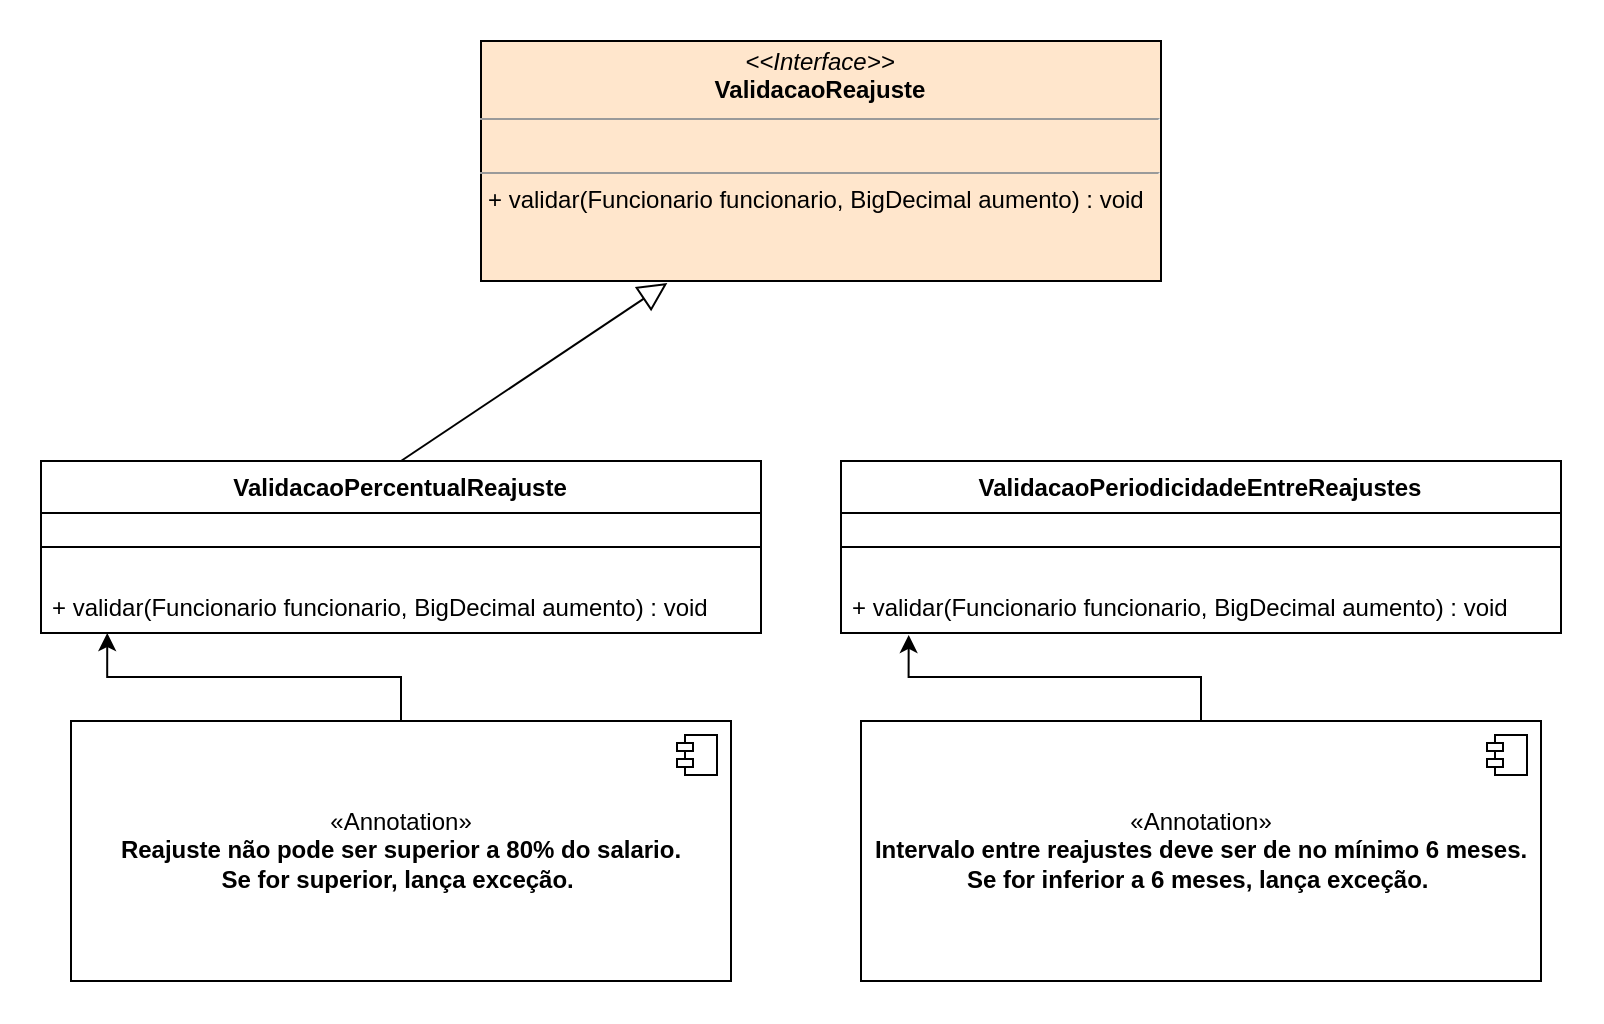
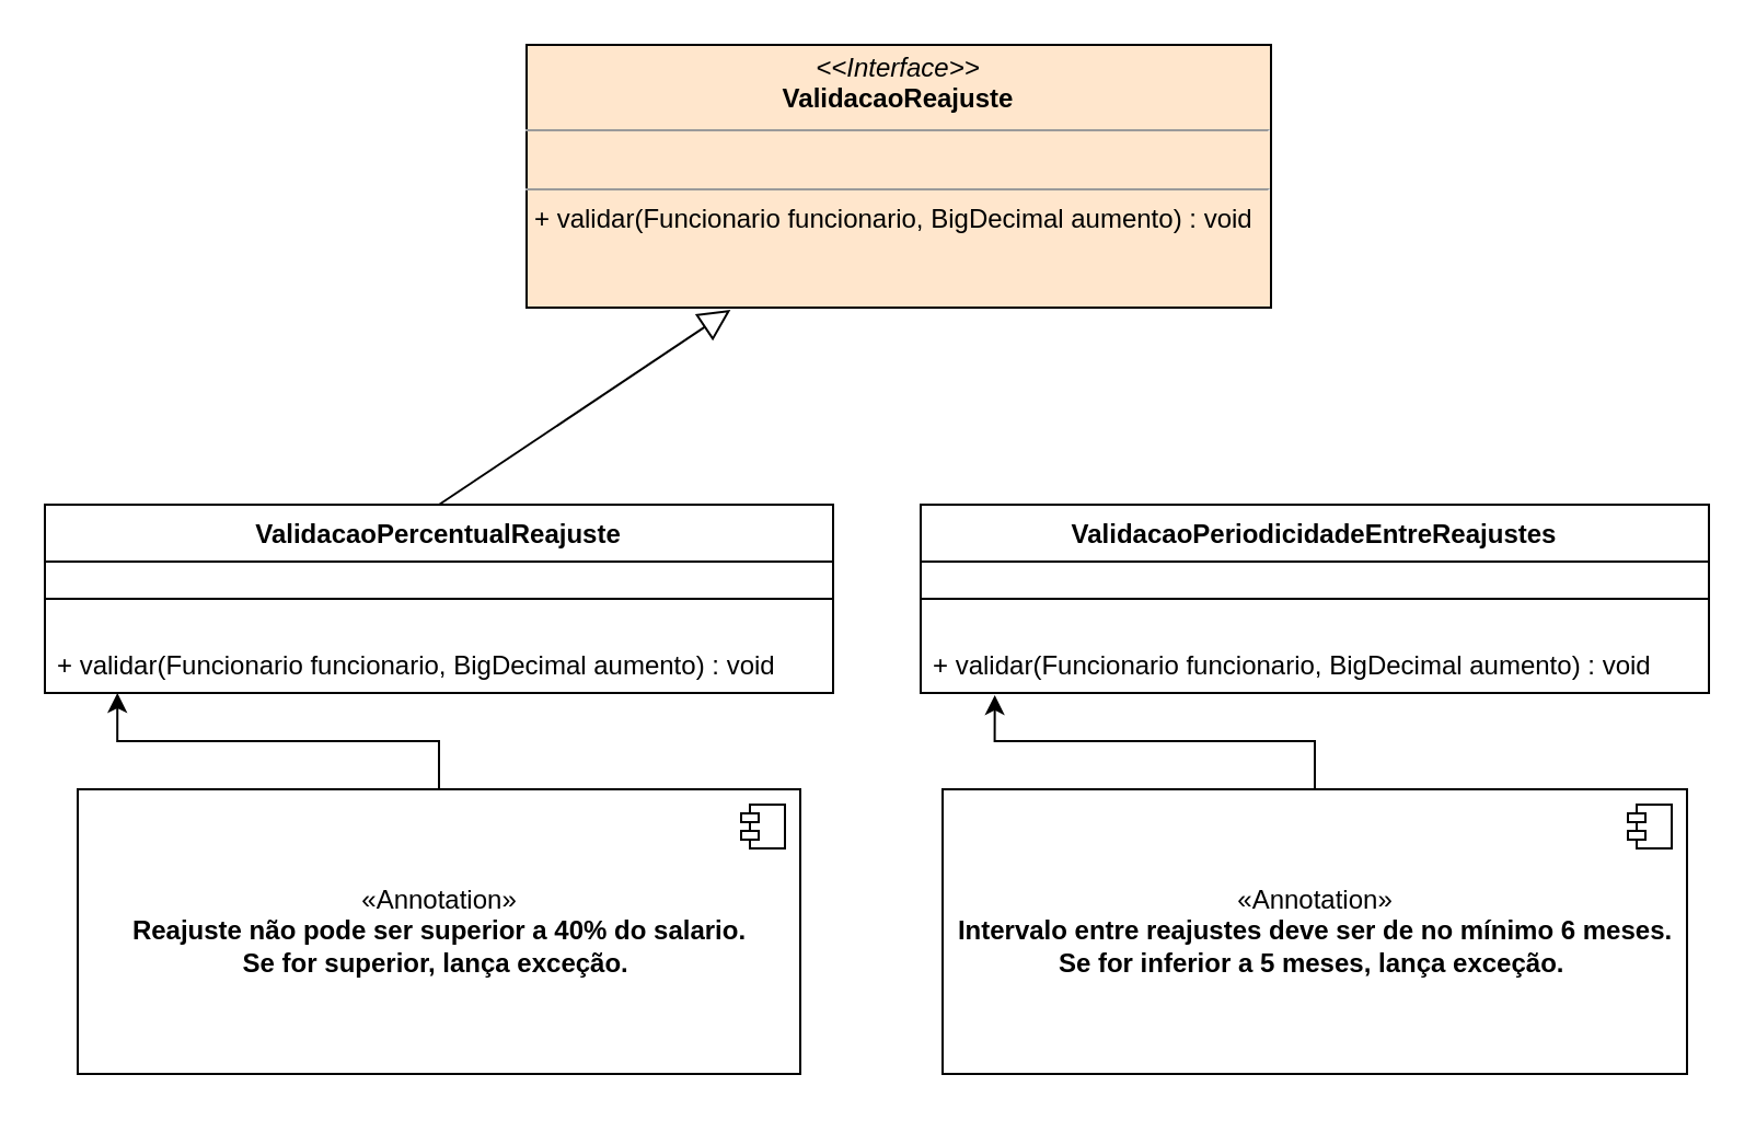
- <mxCell id="10" value="«Annotation»&lt;br&gt;&lt;b&gt;Reajuste não pode ser superior a 80% do salario. &lt;br&gt;Se for superior, lança exceção.&amp;nbsp;&lt;br&gt;&lt;/b&gt;" style="html=1;dropTarget=0;" vertex="1" parent="1"><mxGeometry x="35" y="360" width="330" height="130" as="geometry" /></mxCell>
+ <mxCell id="10" value="«Annotation»&lt;br&gt;&lt;b&gt;Reajuste não pode ser superior a 40% do salario. &lt;br&gt;Se for superior, lança exceção.&amp;nbsp;&lt;br&gt;&lt;/b&gt;" style="html=1;dropTarget=0;" vertex="1" parent="1"><mxGeometry x="35" y="360" width="330" height="130" as="geometry" /></mxCell>
- <mxCell id="13" value="«Annotation»&lt;br&gt;&lt;b&gt;Intervalo entre reajustes deve ser de no mínimo 6 meses. &lt;/b&gt;&lt;br&gt;&lt;b&gt;Se for inferior a 6 meses, lança exceção.&amp;nbsp;&lt;/b&gt;" style="html=1;dropTarget=0;" vertex="1" parent="1"><mxGeometry x="430" y="360" width="340" height="130" as="geometry" /></mxCell>
+ <mxCell id="13" value="«Annotation»&lt;br&gt;&lt;b&gt;Intervalo entre reajustes deve ser de no mínimo 6 meses. &lt;/b&gt;&lt;br&gt;&lt;b&gt;Se for inferior a 5 meses, lança exceção.&amp;nbsp;&lt;/b&gt;" style="html=1;dropTarget=0;" vertex="1" parent="1"><mxGeometry x="430" y="360" width="340" height="130" as="geometry" /></mxCell>
